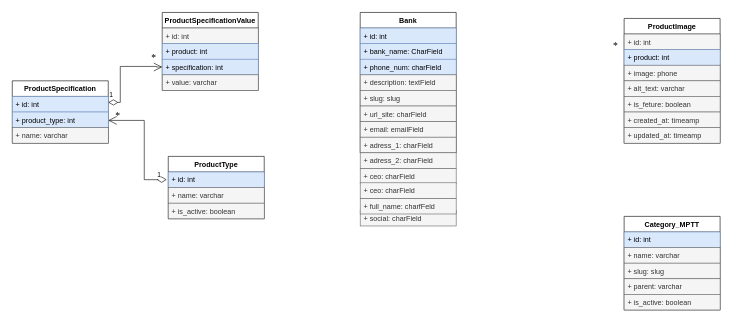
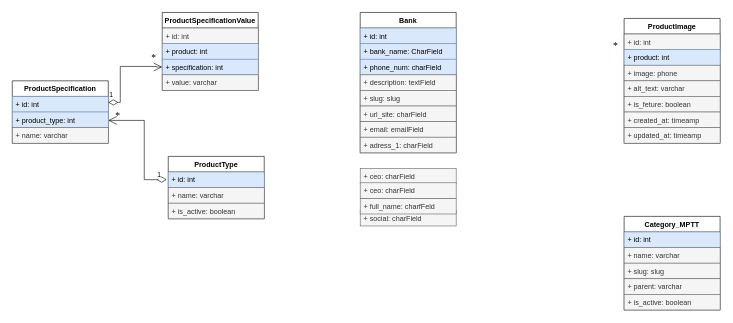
- <mxCell id="46" value="+ adress_2: charField" style="text;strokeColor=#666666;fillColor=#f5f5f5;align=left;verticalAlign=top;spacingLeft=4;spacingRight=4;overflow=hidden;rotatable=0;points=[[0,0.5],[1,0.5]];portConstraint=eastwest;fontColor=#333333;" vertex="1" parent="1"><mxGeometry x="600" y="254" width="160" height="26" as="geometry" /></mxCell>
